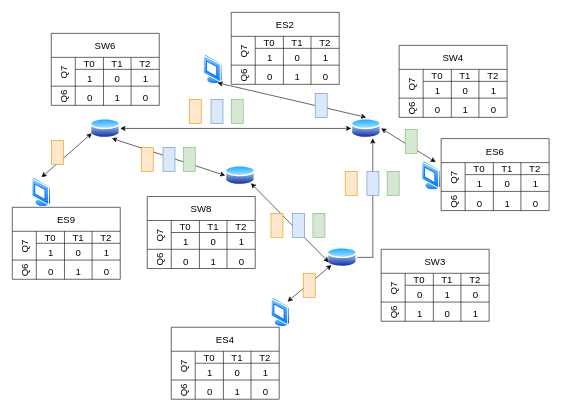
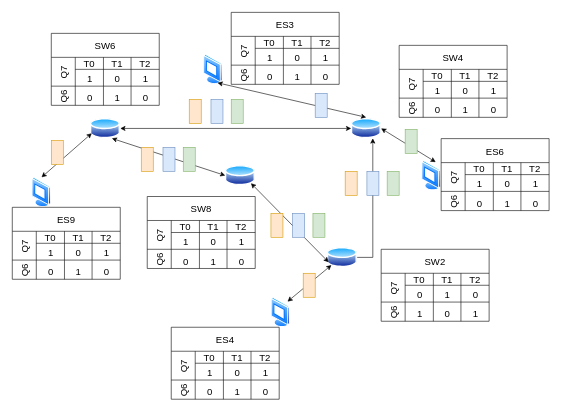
- <mxCell id="104" value="ES2" style="shape=table;childLayout=tableLayout;startSize=40;collapsible=0;recursiveResize=0;expand=0;fontSize=16;" vertex="1" parent="1"><mxGeometry x="385" y="20" width="180" height="120" as="geometry" /></mxCell>
+ <mxCell id="104" value="ES3" style="shape=table;childLayout=tableLayout;startSize=40;collapsible=0;recursiveResize=0;expand=0;fontSize=16;" vertex="1" parent="1"><mxGeometry x="385" y="20" width="180" height="120" as="geometry" /></mxCell>
- <mxCell id="22" value="SW3" style="shape=table;childLayout=tableLayout;startSize=40;collapsible=0;recursiveResize=0;expand=0;fontSize=16;" vertex="1" parent="1"><mxGeometry x="635" y="415" width="180" height="120" as="geometry" /></mxCell>
+ <mxCell id="22" value="SW2" style="shape=table;childLayout=tableLayout;startSize=40;collapsible=0;recursiveResize=0;expand=0;fontSize=16;" vertex="1" parent="1"><mxGeometry x="635" y="415" width="180" height="120" as="geometry" /></mxCell>
